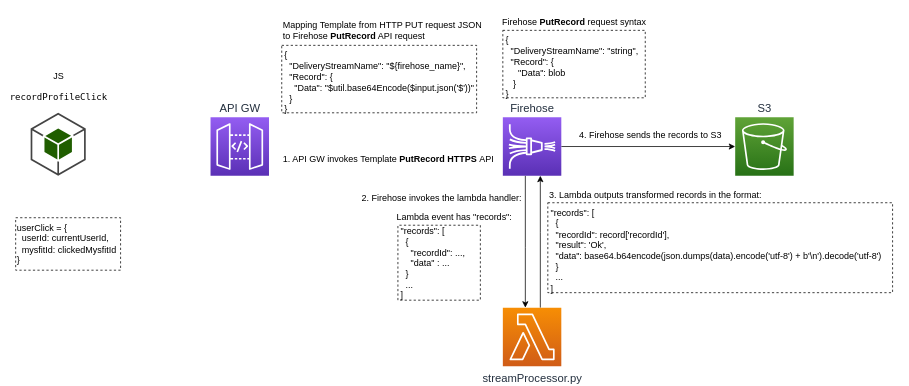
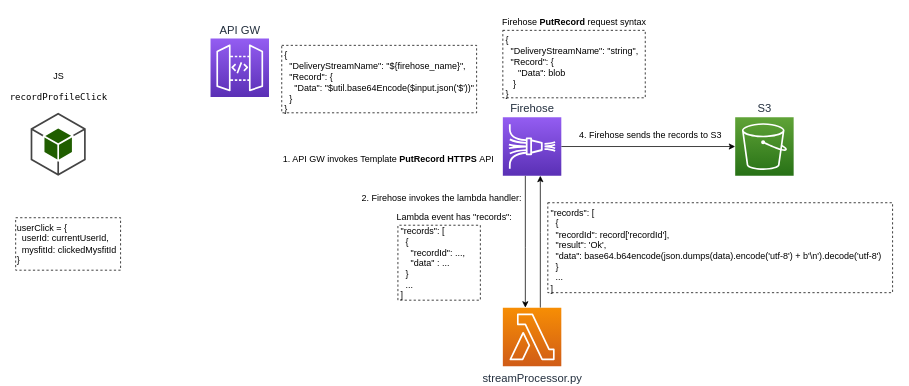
- <mxCell id="13" value="Mapping Template from HTTP PUT request JSON&amp;nbsp; &lt;br&gt;to Firehose &lt;b&gt;PutRecord&lt;/b&gt; API request" style="text;html=1;align=left;verticalAlign=middle;resizable=0;points=[];autosize=1;fontSize=12;" vertex="1" parent="1"><mxGeometry x="375" y="25" width="280" height="30" as="geometry" /></mxCell>
- <mxCell id="4" value="API GW" style="outlineConnect=0;fontColor=#232F3E;gradientColor=#945DF2;gradientDirection=north;fillColor=#5A30B5;strokeColor=#ffffff;dashed=0;verticalLabelPosition=top;verticalAlign=bottom;align=center;html=1;fontSize=15;fontStyle=0;aspect=fixed;shape=mxgraph.aws4.resourceIcon;resIcon=mxgraph.aws4.api_gateway;labelPosition=center;" vertex="1" parent="1"><mxGeometry x="280" y="156" width="78" height="78" as="geometry" /></mxCell>
+ <mxCell id="4" value="API GW" style="outlineConnect=0;fontColor=#232F3E;gradientColor=#945DF2;gradientDirection=north;fillColor=#5A30B5;strokeColor=#ffffff;dashed=0;verticalLabelPosition=top;verticalAlign=bottom;align=center;html=1;fontSize=15;fontStyle=0;aspect=fixed;shape=mxgraph.aws4.resourceIcon;resIcon=mxgraph.aws4.api_gateway;labelPosition=center;" vertex="1" parent="1"><mxGeometry x="280" y="51" width="78" height="78" as="geometry" /></mxCell>
- <mxCell id="16" value="3. Lambda outputs transformed records in the format:" style="text;html=1;align=left;verticalAlign=middle;resizable=0;points=[];autosize=1;fontSize=12;" vertex="1" parent="1"><mxGeometry x="730" y="250" width="300" height="20" as="geometry" /></mxCell>
